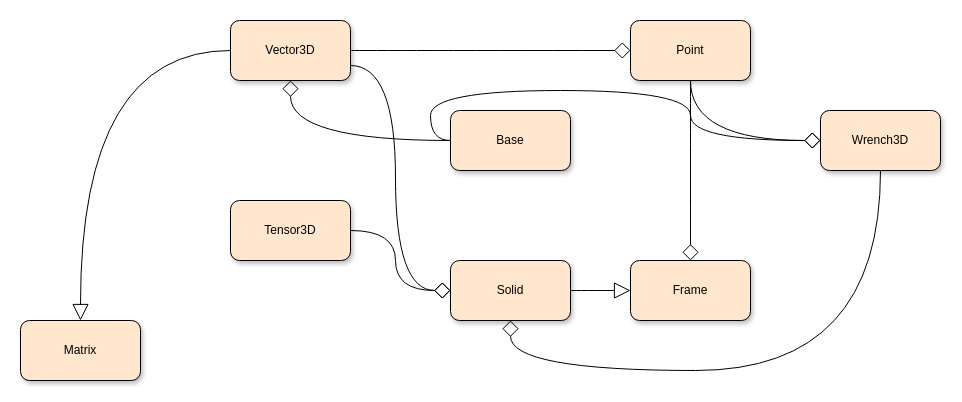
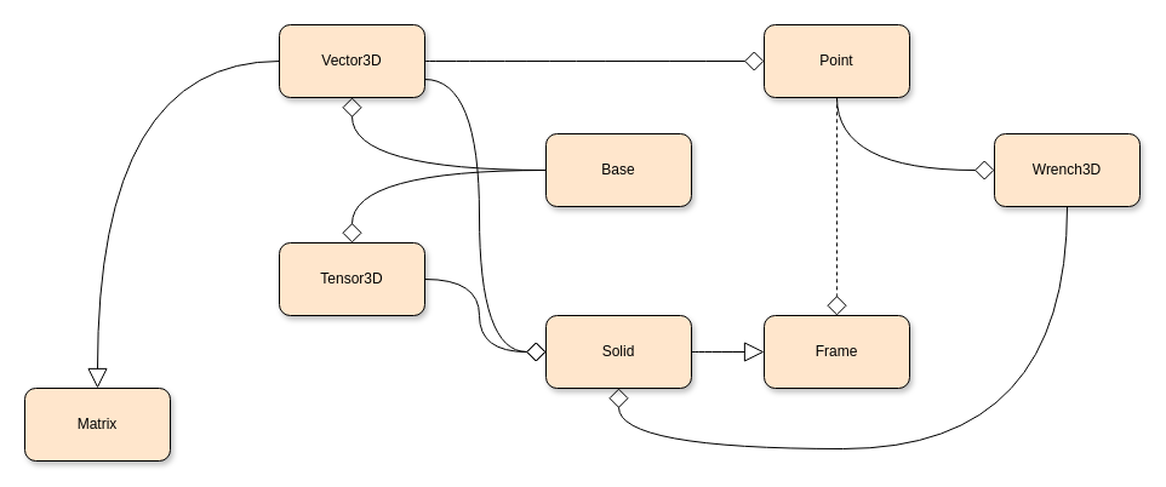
- <mxCell id="12" style="edgeStyle=orthogonalEdgeStyle;curved=1;rounded=0;orthogonalLoop=1;jettySize=auto;html=1;exitX=0;exitY=0.5;exitDx=0;exitDy=0;endArrow=diamond;endFill=0;endSize=14;strokeWidth=1;" edge="1" parent="1" source="13" target="7"><mxGeometry relative="1" as="geometry" /></mxCell>
+ <mxCell id="12" style="edgeStyle=orthogonalEdgeStyle;curved=1;rounded=0;orthogonalLoop=1;jettySize=auto;html=1;exitX=0;exitY=0.5;exitDx=0;exitDy=0;entryX=0.5;entryY=0;entryDx=0;entryDy=0;endArrow=diamond;endFill=0;endSize=14;strokeWidth=1;" edge="1" parent="1" source="13" target="19"><mxGeometry relative="1" as="geometry" /></mxCell>
- <mxCell id="8" style="edgeStyle=orthogonalEdgeStyle;curved=1;rounded=0;orthogonalLoop=1;jettySize=auto;html=1;exitX=0.5;exitY=1;exitDx=0;exitDy=0;entryX=0.5;entryY=0;entryDx=0;entryDy=0;endArrow=diamond;endFill=0;endSize=14;strokeWidth=1;" edge="1" parent="1" source="10" target="14"><mxGeometry relative="1" as="geometry" /></mxCell>
+ <mxCell id="8" style="edgeStyle=orthogonalEdgeStyle;curved=1;rounded=0;orthogonalLoop=1;jettySize=auto;html=1;exitX=0.5;exitY=1;exitDx=0;exitDy=0;entryX=0.5;entryY=0;entryDx=0;entryDy=0;endArrow=diamond;endFill=0;endSize=14;strokeWidth=1;dashed=1;" edge="1" parent="1" source="10" target="14"><mxGeometry relative="1" as="geometry" /></mxCell>
